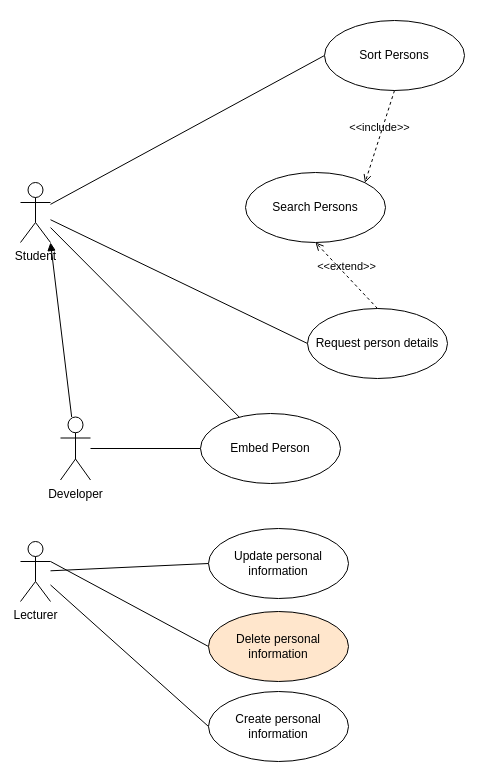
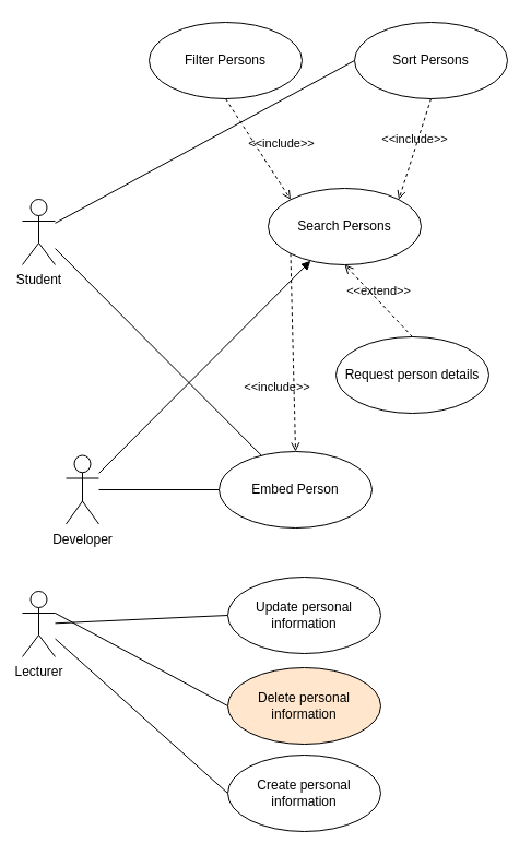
+ <mxCell id="8" value="Filter Persons" style="ellipse;whiteSpace=wrap;html=1;" vertex="1" parent="1"><mxGeometry x="136" y="20" width="140" height="70" as="geometry" /></mxCell>
+ <mxCell id="9" value="&amp;lt;&amp;lt;include&amp;gt;&amp;gt;" style="html=1;verticalAlign=bottom;labelBackgroundColor=none;endArrow=open;endFill=0;dashed=1;exitX=0.5;exitY=1;exitDx=0;exitDy=0;entryX=0;entryY=0;entryDx=0;entryDy=0;" edge="1" parent="1" source="8" target="6"><mxGeometry x="0.284" y="15" width="160" relative="1" as="geometry"><mxPoint x="150" y="235" as="sourcePoint" /><mxPoint x="310" y="235" as="targetPoint" /><mxPoint y="-1" as="offset" /></mxGeometry></mxCell>
- <mxCell id="4" style="edgeStyle=none;html=1;entryX=0;entryY=0.5;entryDx=0;entryDy=0;endArrow=none;endFill=0;" edge="1" parent="1" source="5" target="11"><mxGeometry relative="1" as="geometry" /></mxCell>
+ <mxCell id="17" value="&amp;lt;&amp;lt;include&amp;gt;&amp;gt;" style="html=1;verticalAlign=bottom;labelBackgroundColor=none;endArrow=open;endFill=0;dashed=1;entryX=0.5;entryY=0;entryDx=0;entryDy=0;exitX=0;exitY=1;exitDx=0;exitDy=0;" edge="1" parent="1" source="6" target="16"><mxGeometry x="0.444" y="-16" width="160" relative="1" as="geometry"><mxPoint x="230" y="232" as="sourcePoint" /><mxPoint x="275.503" y="192.251" as="targetPoint" /><mxPoint as="offset" /></mxGeometry></mxCell>
- <mxCell id="14" style="edgeStyle=none;html=1;entryX=1;entryY=1;entryDx=0;entryDy=0;entryPerimeter=0;endArrow=block;endFill=1;" edge="1" parent="1" source="15" target="5"><mxGeometry relative="1" as="geometry" /></mxCell>
+ <mxCell id="14" style="edgeStyle=none;html=1;endArrow=block;endFill=1;" edge="1" parent="1" source="15" target="6"><mxGeometry relative="1" as="geometry" /></mxCell>
